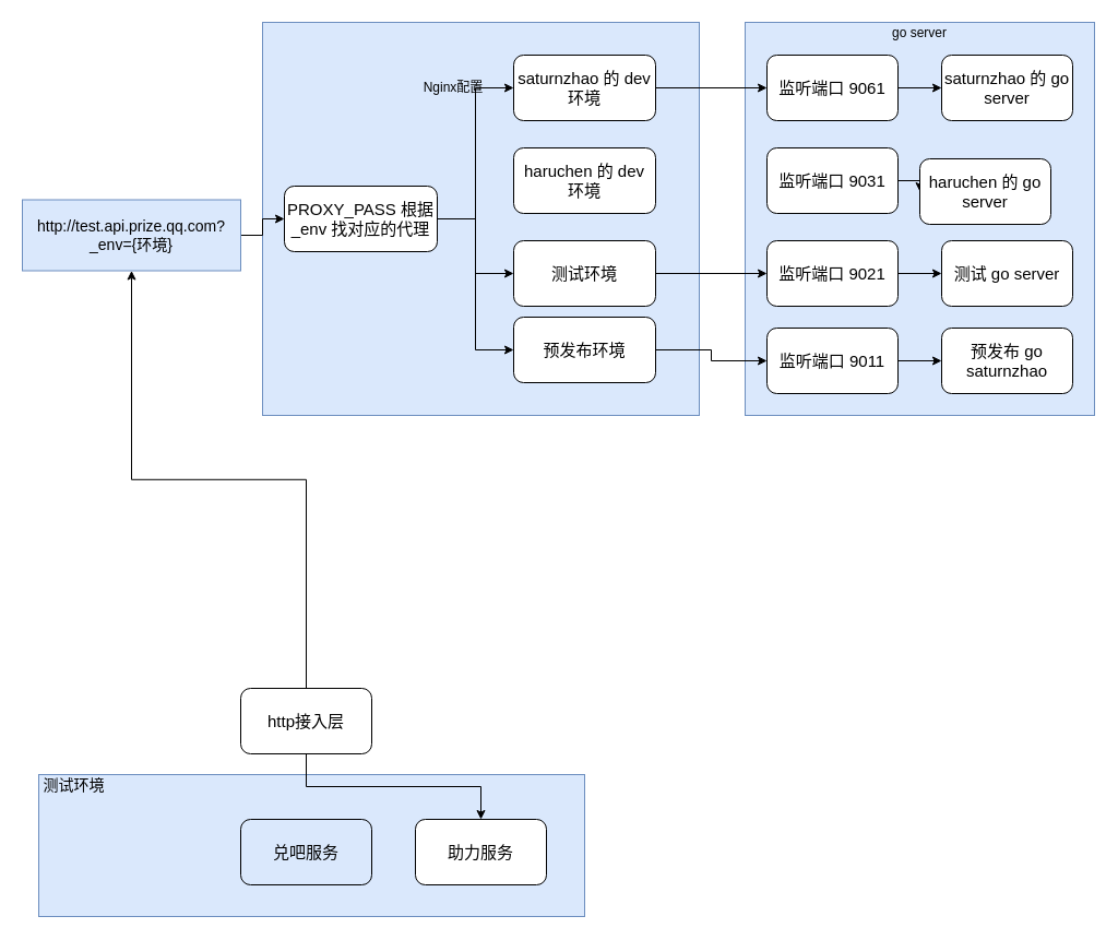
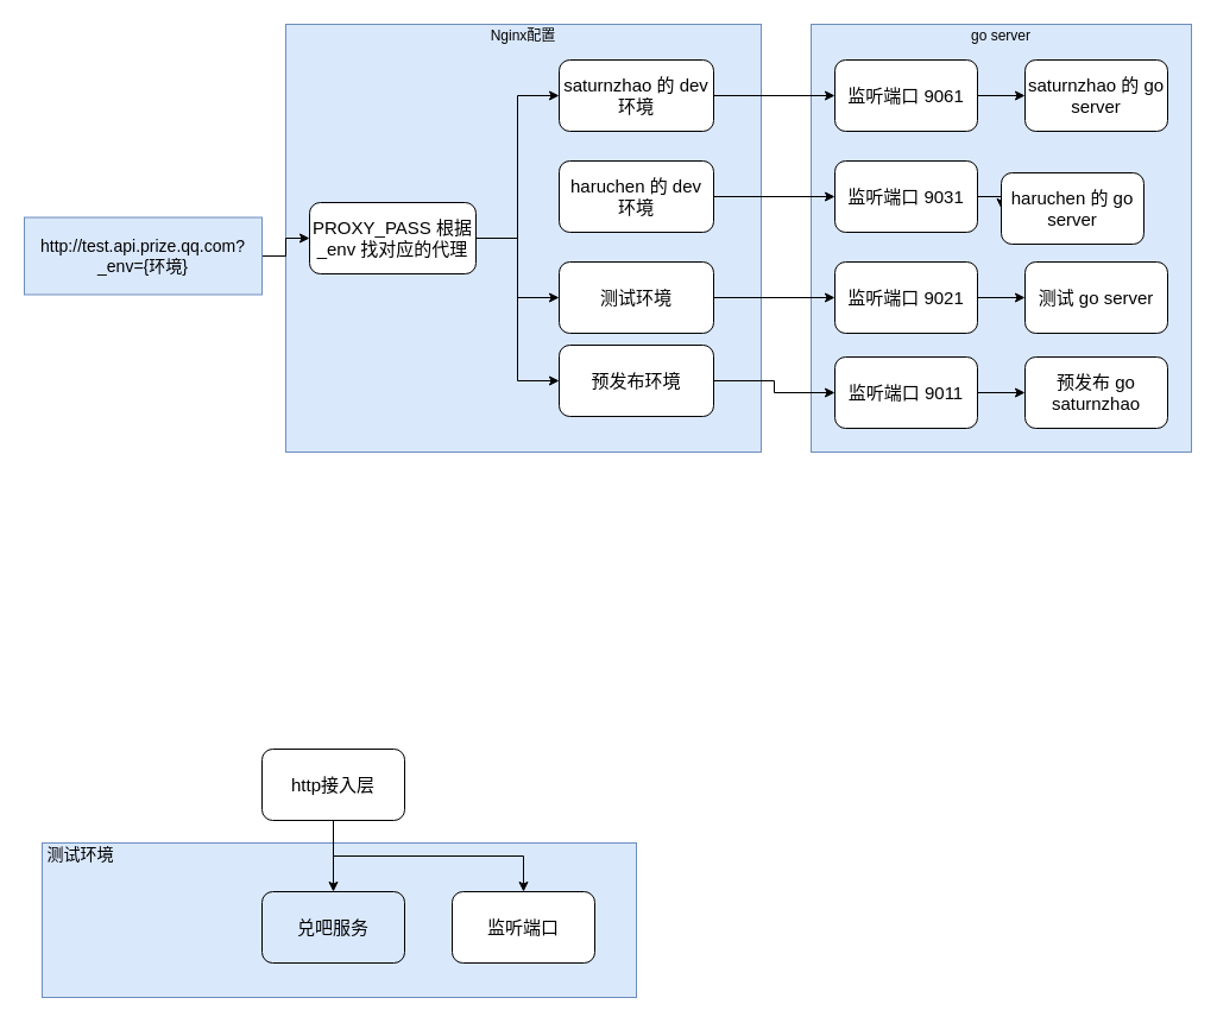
- <mxCell id="7" value="Nginx配置" style="text;html=1;strokeColor=none;fillColor=none;align=center;verticalAlign=middle;whiteSpace=wrap;rounded=0;fontSize=12;" vertex="1" parent="1"><mxGeometry x="385" y="70" width="60" height="20" as="geometry" /></mxCell>
+ <mxCell id="7" value="Nginx配置" style="text;html=1;strokeColor=none;fillColor=none;align=center;verticalAlign=middle;whiteSpace=wrap;rounded=0;fontSize=12;" vertex="1" parent="1"><mxGeometry x="410" y="20" width="60" height="20" as="geometry" /></mxCell>
+ <mxCell id="18" style="edgeStyle=orthogonalEdgeStyle;rounded=0;orthogonalLoop=1;jettySize=auto;html=1;entryX=0;entryY=0.5;entryDx=0;entryDy=0;fontSize=12;" edge="1" parent="1" source="19" target="23"><mxGeometry relative="1" as="geometry" /></mxCell>
- <mxCell id="33" style="edgeStyle=orthogonalEdgeStyle;rounded=0;orthogonalLoop=1;jettySize=auto;html=1;fontSize=14;" edge="1" parent="1" source="35" target="6"><mxGeometry relative="1" as="geometry" /></mxCell>
+ <mxCell id="33" style="edgeStyle=orthogonalEdgeStyle;rounded=0;orthogonalLoop=1;jettySize=auto;html=1;entryX=0.5;entryY=0;entryDx=0;entryDy=0;fontSize=14;" edge="1" parent="1" source="35" target="36"><mxGeometry relative="1" as="geometry" /></mxCell>
- <mxCell id="37" value="助力服务" style="rounded=1;whiteSpace=wrap;html=1;fontSize=15;" vertex="1" parent="1"><mxGeometry x="380" y="750" width="120" height="60" as="geometry" /></mxCell>
+ <mxCell id="37" value="监听端口" style="rounded=1;whiteSpace=wrap;html=1;fontSize=15;" vertex="1" parent="1"><mxGeometry x="380" y="750" width="120" height="60" as="geometry" /></mxCell>
